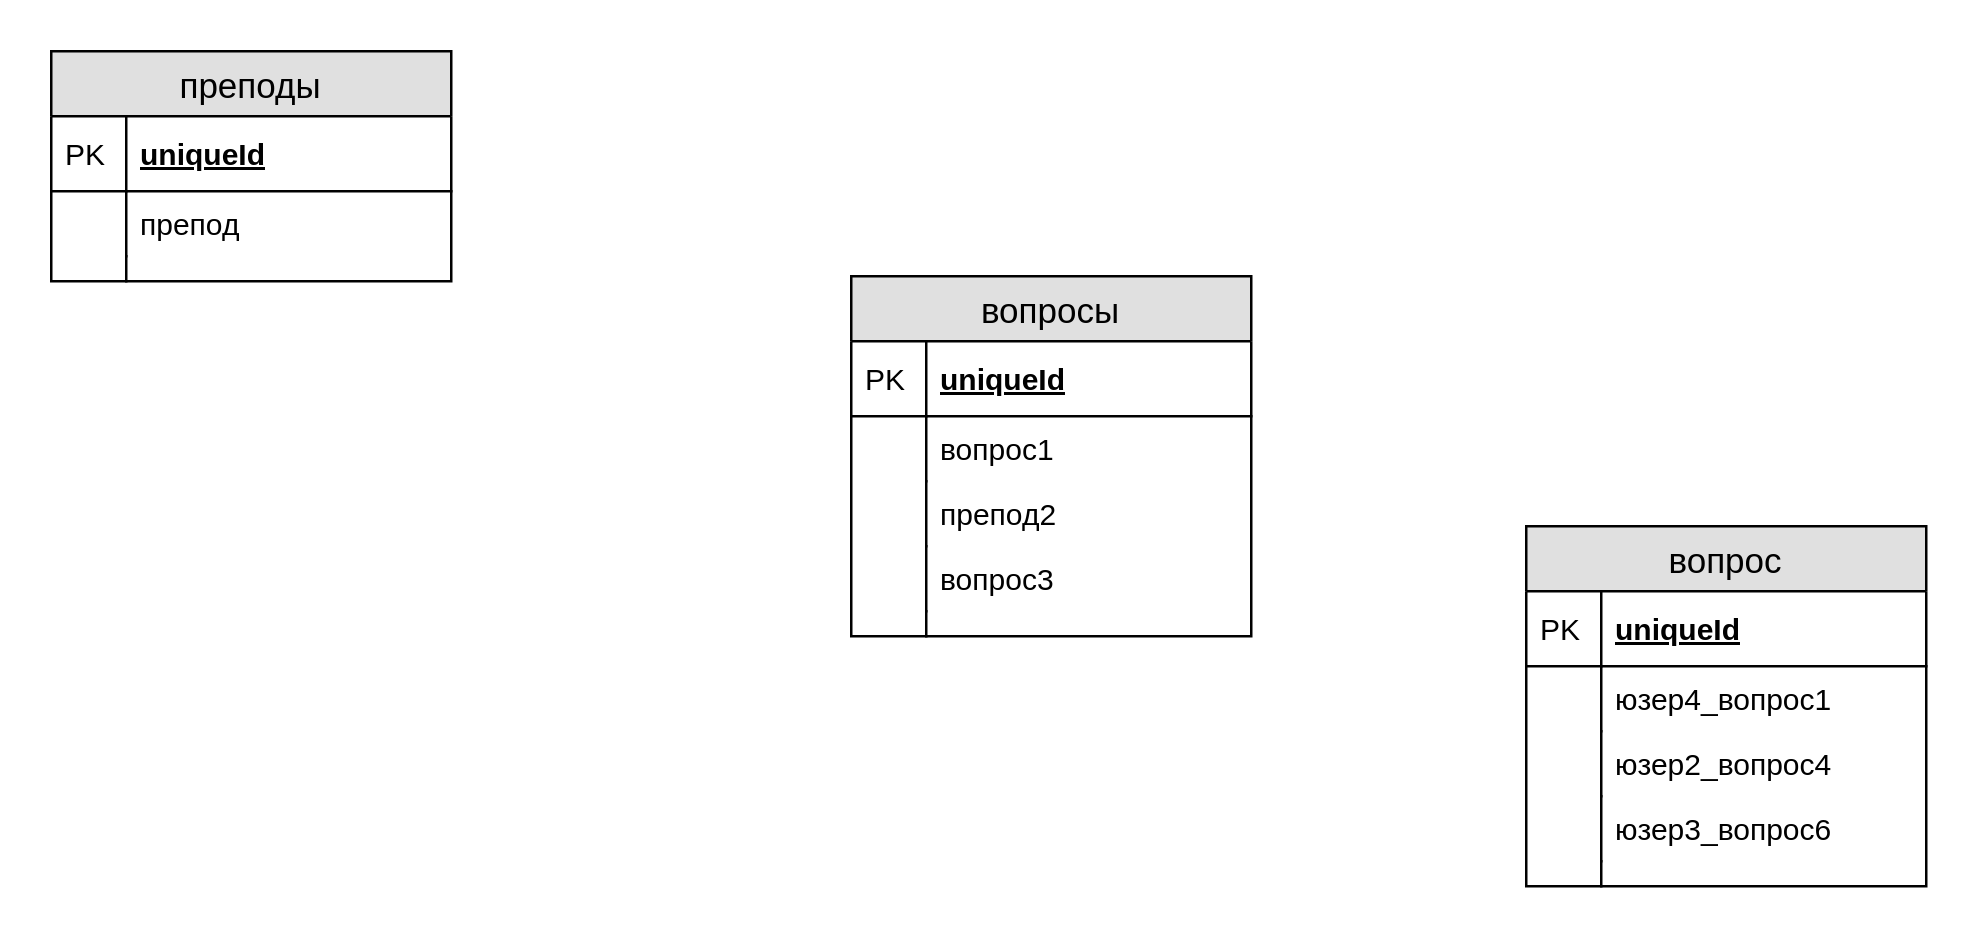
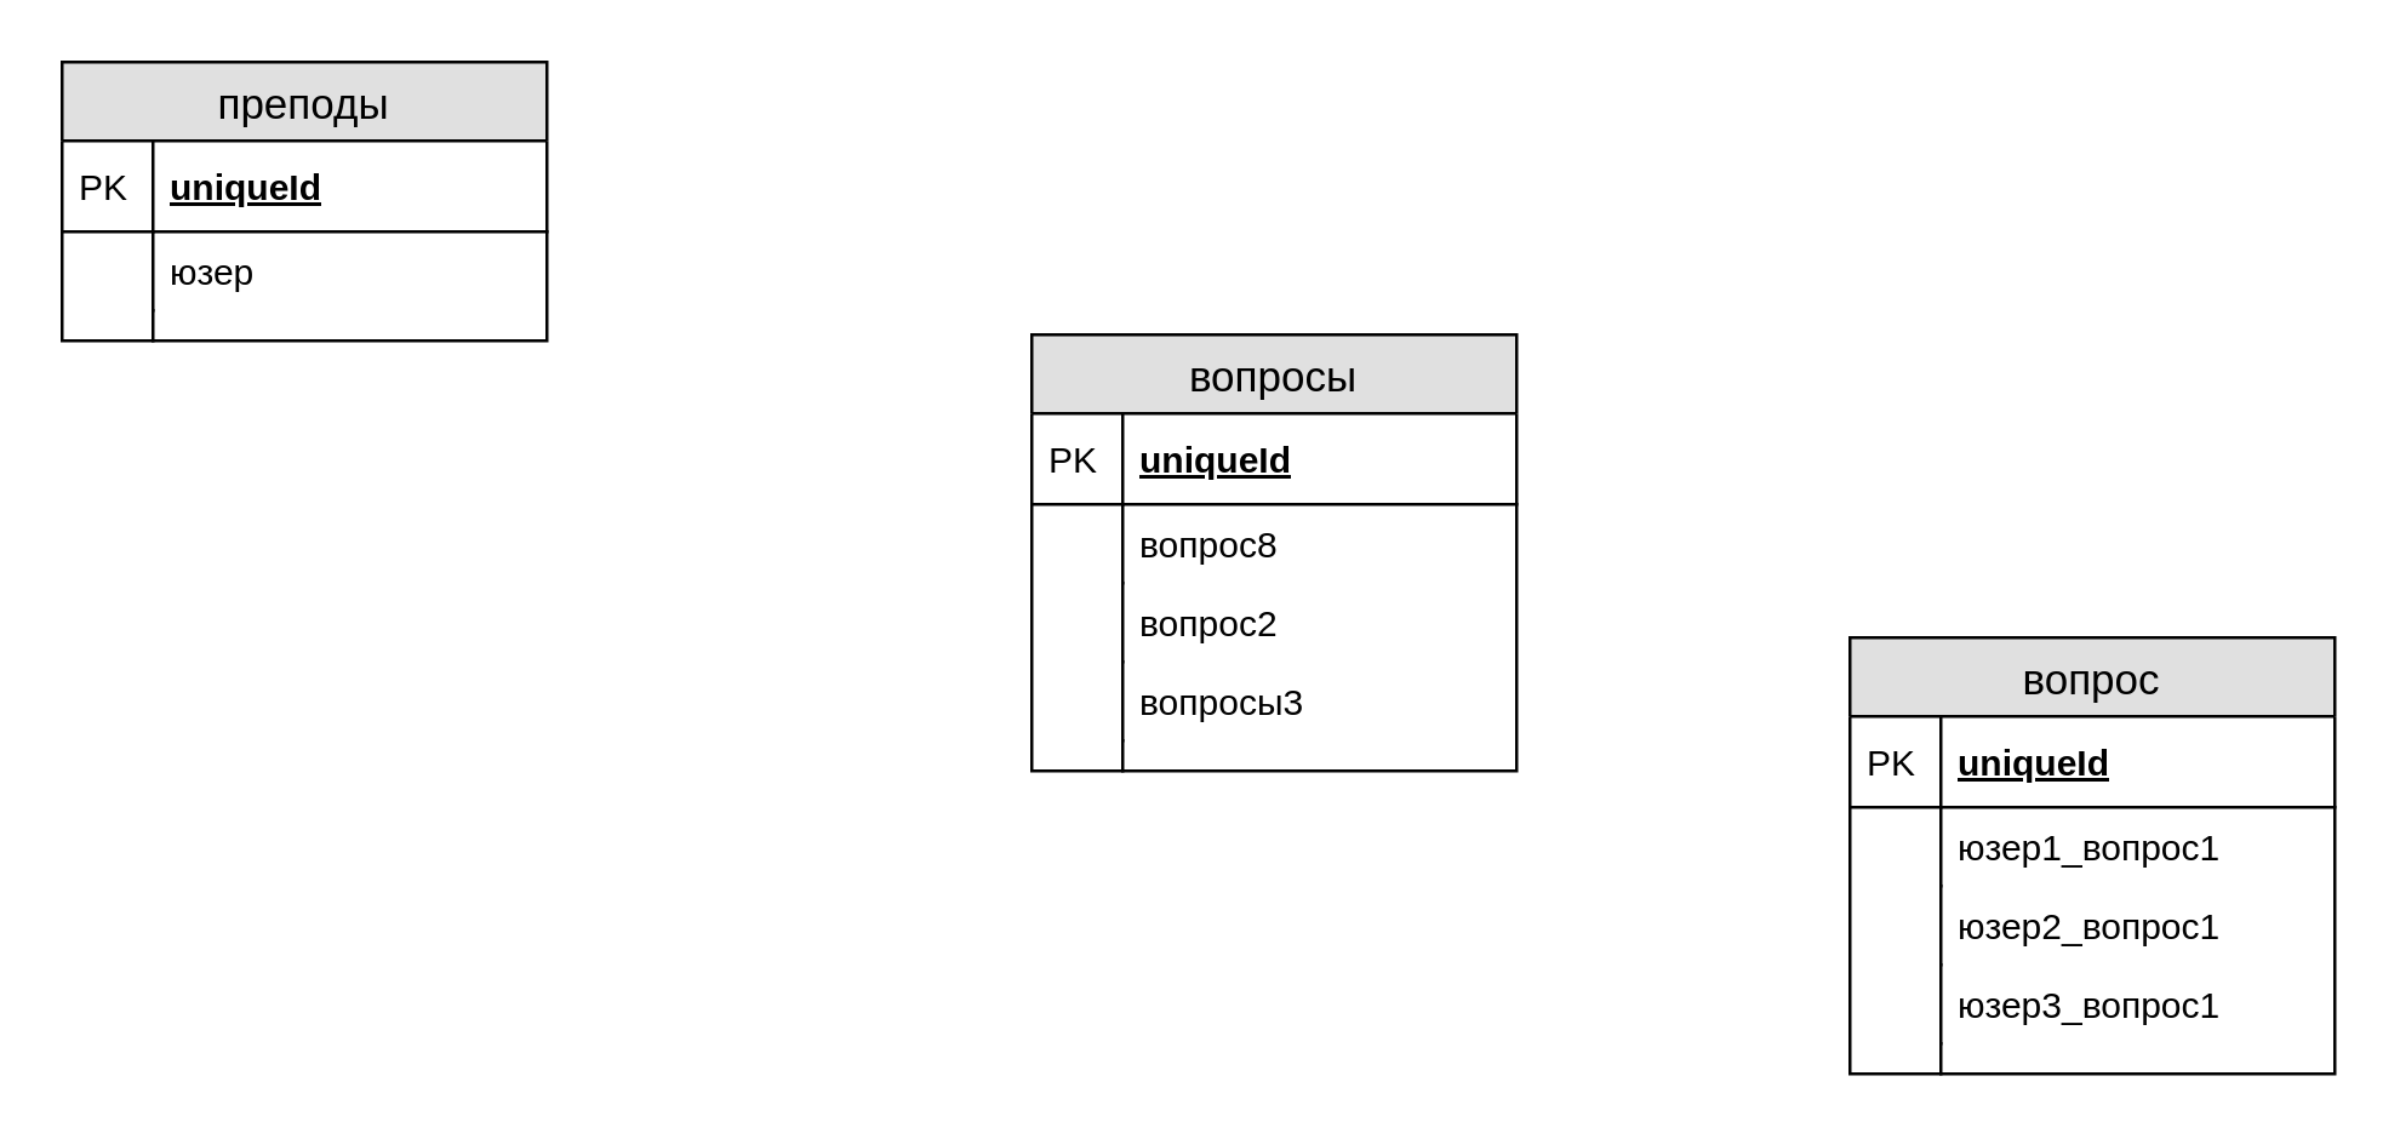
- <mxCell id="5" value="препод" style="shape=partialRectangle;top=0;left=0;right=0;bottom=0;align=left;verticalAlign=top;fillColor=none;spacingLeft=34;spacingRight=4;overflow=hidden;rotatable=0;points=[[0,0.5],[1,0.5]];portConstraint=eastwest;dropTarget=0;fontSize=12;" vertex="1" parent="2"><mxGeometry y="56" width="160" height="26" as="geometry" /></mxCell>
+ <mxCell id="5" value="юзер" style="shape=partialRectangle;top=0;left=0;right=0;bottom=0;align=left;verticalAlign=top;fillColor=none;spacingLeft=34;spacingRight=4;overflow=hidden;rotatable=0;points=[[0,0.5],[1,0.5]];portConstraint=eastwest;dropTarget=0;fontSize=12;" vertex="1" parent="2"><mxGeometry y="56" width="160" height="26" as="geometry" /></mxCell>
- <mxCell id="12" value="вопрос1" style="shape=partialRectangle;top=0;left=0;right=0;bottom=0;align=left;verticalAlign=top;fillColor=none;spacingLeft=34;spacingRight=4;overflow=hidden;rotatable=0;points=[[0,0.5],[1,0.5]];portConstraint=eastwest;dropTarget=0;fontSize=12;" vertex="1" parent="9"><mxGeometry y="56" width="160" height="26" as="geometry" /></mxCell>
+ <mxCell id="12" value="вопрос8" style="shape=partialRectangle;top=0;left=0;right=0;bottom=0;align=left;verticalAlign=top;fillColor=none;spacingLeft=34;spacingRight=4;overflow=hidden;rotatable=0;points=[[0,0.5],[1,0.5]];portConstraint=eastwest;dropTarget=0;fontSize=12;" vertex="1" parent="9"><mxGeometry y="56" width="160" height="26" as="geometry" /></mxCell>
- <mxCell id="14" value="препод2" style="shape=partialRectangle;top=0;left=0;right=0;bottom=0;align=left;verticalAlign=top;fillColor=none;spacingLeft=34;spacingRight=4;overflow=hidden;rotatable=0;points=[[0,0.5],[1,0.5]];portConstraint=eastwest;dropTarget=0;fontSize=12;" vertex="1" parent="9"><mxGeometry y="82" width="160" height="26" as="geometry" /></mxCell>
+ <mxCell id="14" value="вопрос2" style="shape=partialRectangle;top=0;left=0;right=0;bottom=0;align=left;verticalAlign=top;fillColor=none;spacingLeft=34;spacingRight=4;overflow=hidden;rotatable=0;points=[[0,0.5],[1,0.5]];portConstraint=eastwest;dropTarget=0;fontSize=12;" vertex="1" parent="9"><mxGeometry y="82" width="160" height="26" as="geometry" /></mxCell>
- <mxCell id="16" value="вопрос3" style="shape=partialRectangle;top=0;left=0;right=0;bottom=0;align=left;verticalAlign=top;fillColor=none;spacingLeft=34;spacingRight=4;overflow=hidden;rotatable=0;points=[[0,0.5],[1,0.5]];portConstraint=eastwest;dropTarget=0;fontSize=12;" vertex="1" parent="9"><mxGeometry y="108" width="160" height="26" as="geometry" /></mxCell>
+ <mxCell id="16" value="вопросы3" style="shape=partialRectangle;top=0;left=0;right=0;bottom=0;align=left;verticalAlign=top;fillColor=none;spacingLeft=34;spacingRight=4;overflow=hidden;rotatable=0;points=[[0,0.5],[1,0.5]];portConstraint=eastwest;dropTarget=0;fontSize=12;" vertex="1" parent="9"><mxGeometry y="108" width="160" height="26" as="geometry" /></mxCell>
- <mxCell id="23" value="юзер4_вопрос1" style="shape=partialRectangle;top=0;left=0;right=0;bottom=0;align=left;verticalAlign=top;fillColor=none;spacingLeft=34;spacingRight=4;overflow=hidden;rotatable=0;points=[[0,0.5],[1,0.5]];portConstraint=eastwest;dropTarget=0;fontSize=12;" vertex="1" parent="20"><mxGeometry y="56" width="160" height="26" as="geometry" /></mxCell>
+ <mxCell id="23" value="юзер1_вопрос1" style="shape=partialRectangle;top=0;left=0;right=0;bottom=0;align=left;verticalAlign=top;fillColor=none;spacingLeft=34;spacingRight=4;overflow=hidden;rotatable=0;points=[[0,0.5],[1,0.5]];portConstraint=eastwest;dropTarget=0;fontSize=12;" vertex="1" parent="20"><mxGeometry y="56" width="160" height="26" as="geometry" /></mxCell>
- <mxCell id="25" value="юзер2_вопрос4" style="shape=partialRectangle;top=0;left=0;right=0;bottom=0;align=left;verticalAlign=top;fillColor=none;spacingLeft=34;spacingRight=4;overflow=hidden;rotatable=0;points=[[0,0.5],[1,0.5]];portConstraint=eastwest;dropTarget=0;fontSize=12;" vertex="1" parent="20"><mxGeometry y="82" width="160" height="26" as="geometry" /></mxCell>
+ <mxCell id="25" value="юзер2_вопрос1" style="shape=partialRectangle;top=0;left=0;right=0;bottom=0;align=left;verticalAlign=top;fillColor=none;spacingLeft=34;spacingRight=4;overflow=hidden;rotatable=0;points=[[0,0.5],[1,0.5]];portConstraint=eastwest;dropTarget=0;fontSize=12;" vertex="1" parent="20"><mxGeometry y="82" width="160" height="26" as="geometry" /></mxCell>
- <mxCell id="27" value="юзер3_вопрос6" style="shape=partialRectangle;top=0;left=0;right=0;bottom=0;align=left;verticalAlign=top;fillColor=none;spacingLeft=34;spacingRight=4;overflow=hidden;rotatable=0;points=[[0,0.5],[1,0.5]];portConstraint=eastwest;dropTarget=0;fontSize=12;" vertex="1" parent="20"><mxGeometry y="108" width="160" height="26" as="geometry" /></mxCell>
+ <mxCell id="27" value="юзер3_вопрос1" style="shape=partialRectangle;top=0;left=0;right=0;bottom=0;align=left;verticalAlign=top;fillColor=none;spacingLeft=34;spacingRight=4;overflow=hidden;rotatable=0;points=[[0,0.5],[1,0.5]];portConstraint=eastwest;dropTarget=0;fontSize=12;" vertex="1" parent="20"><mxGeometry y="108" width="160" height="26" as="geometry" /></mxCell>
